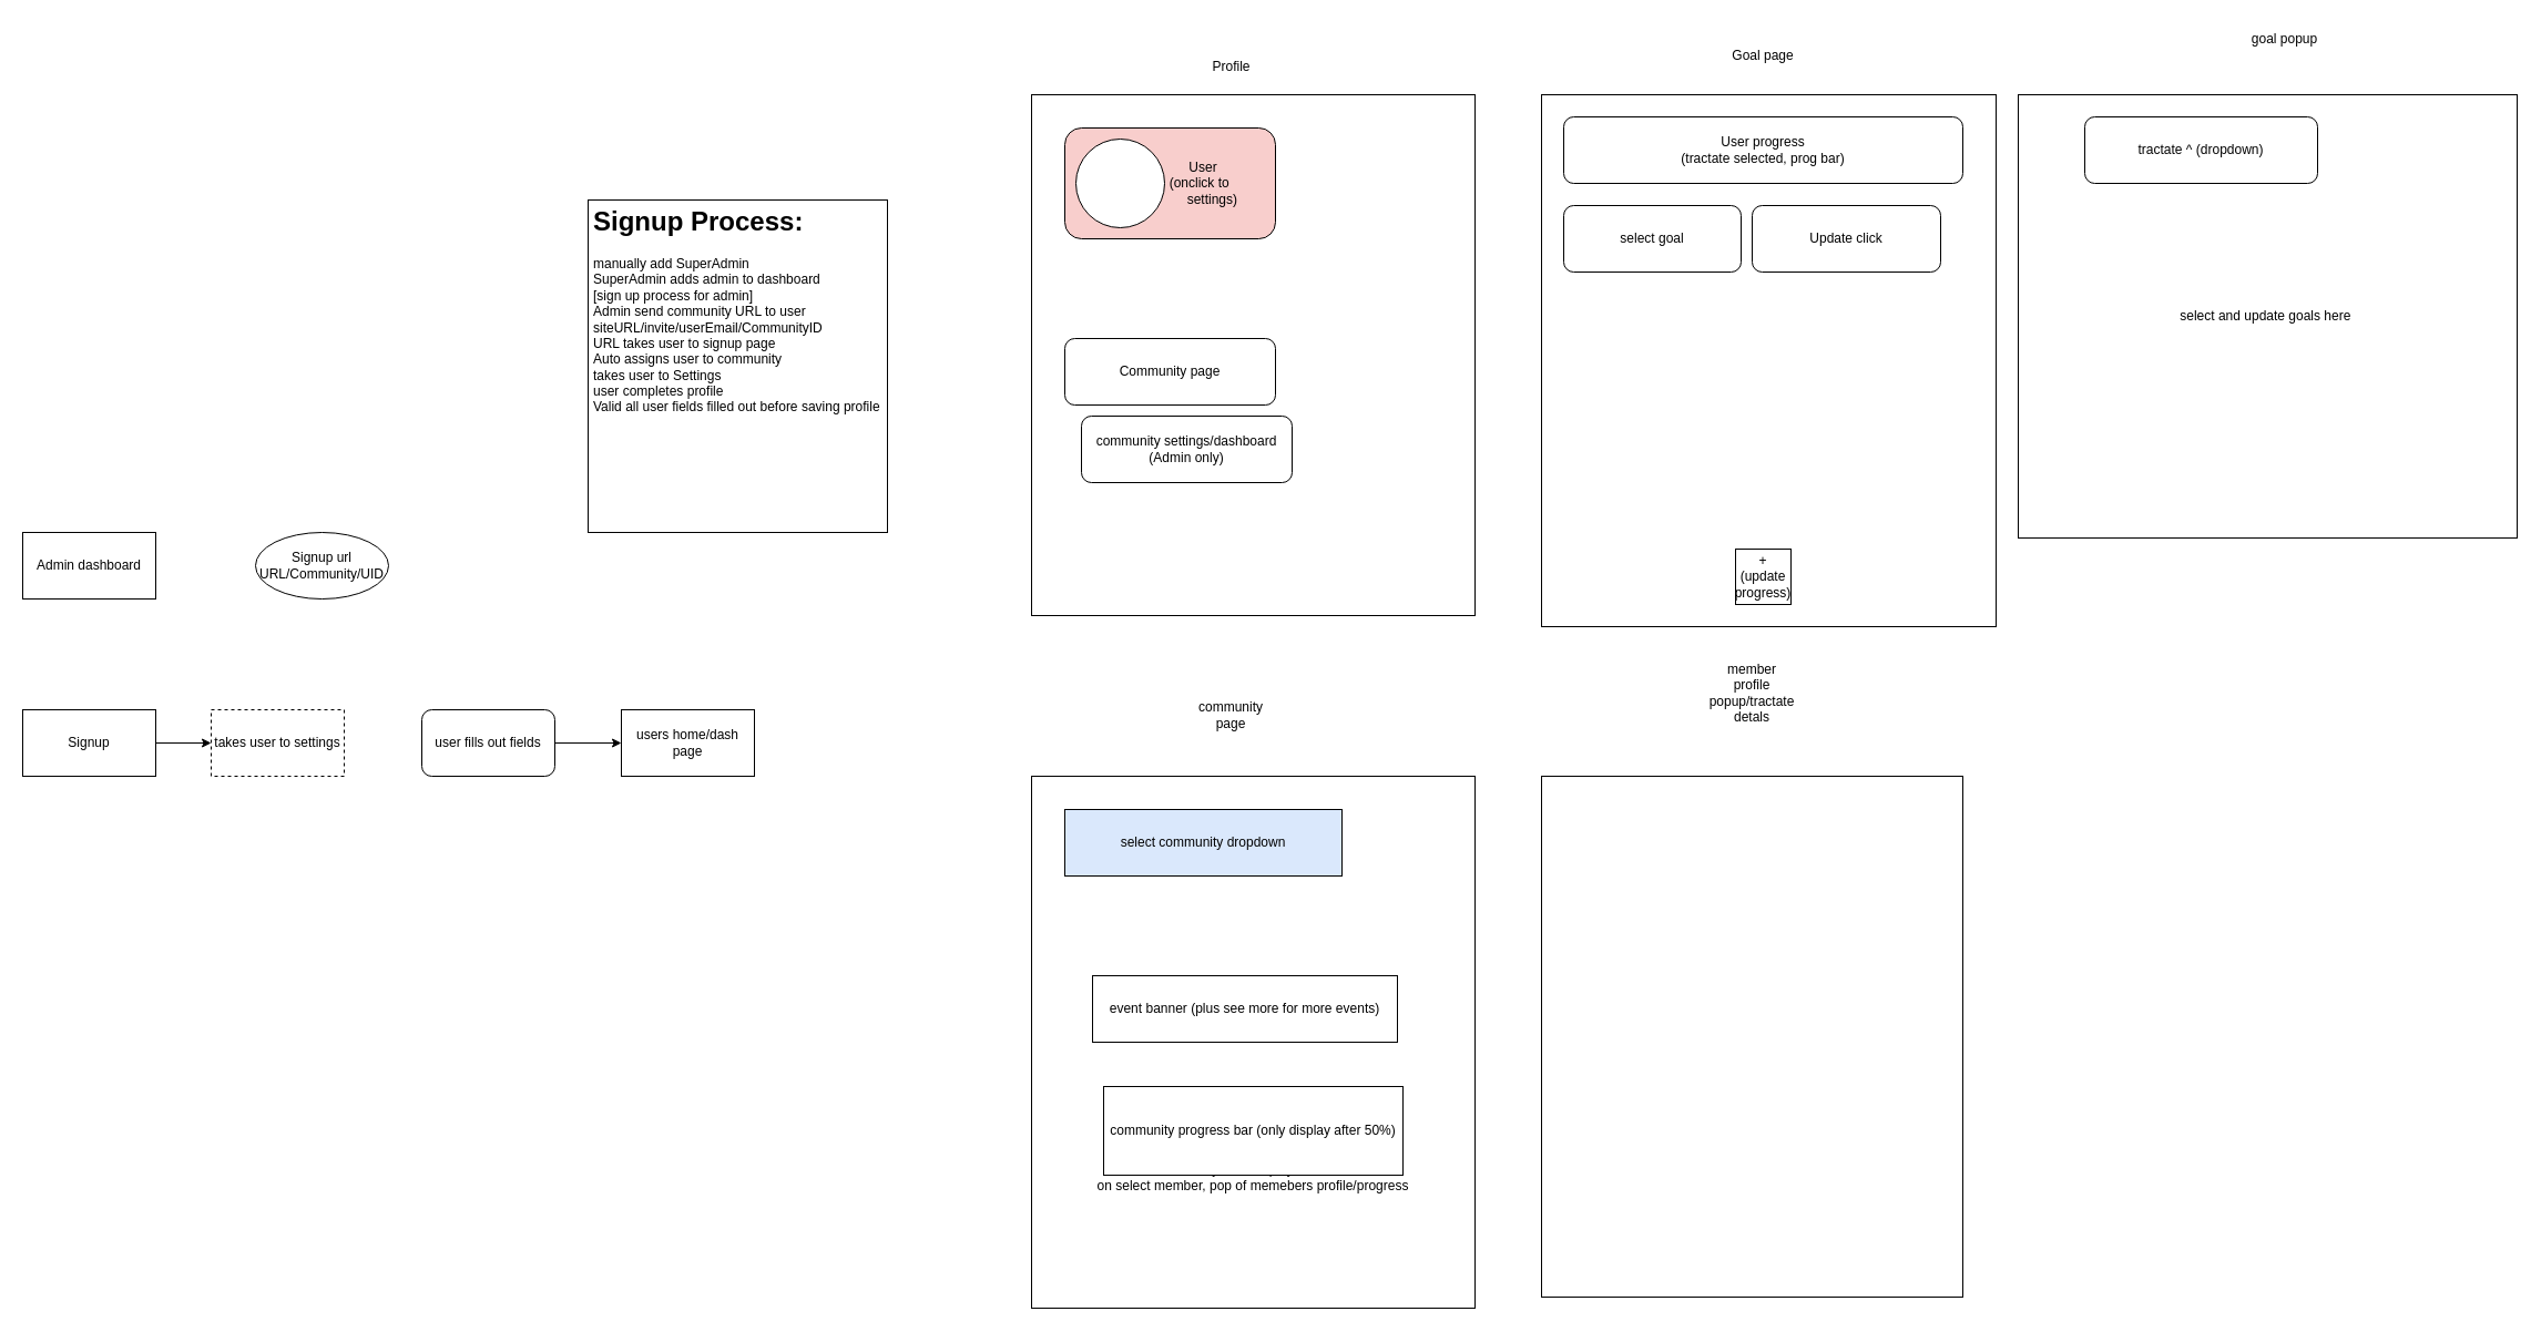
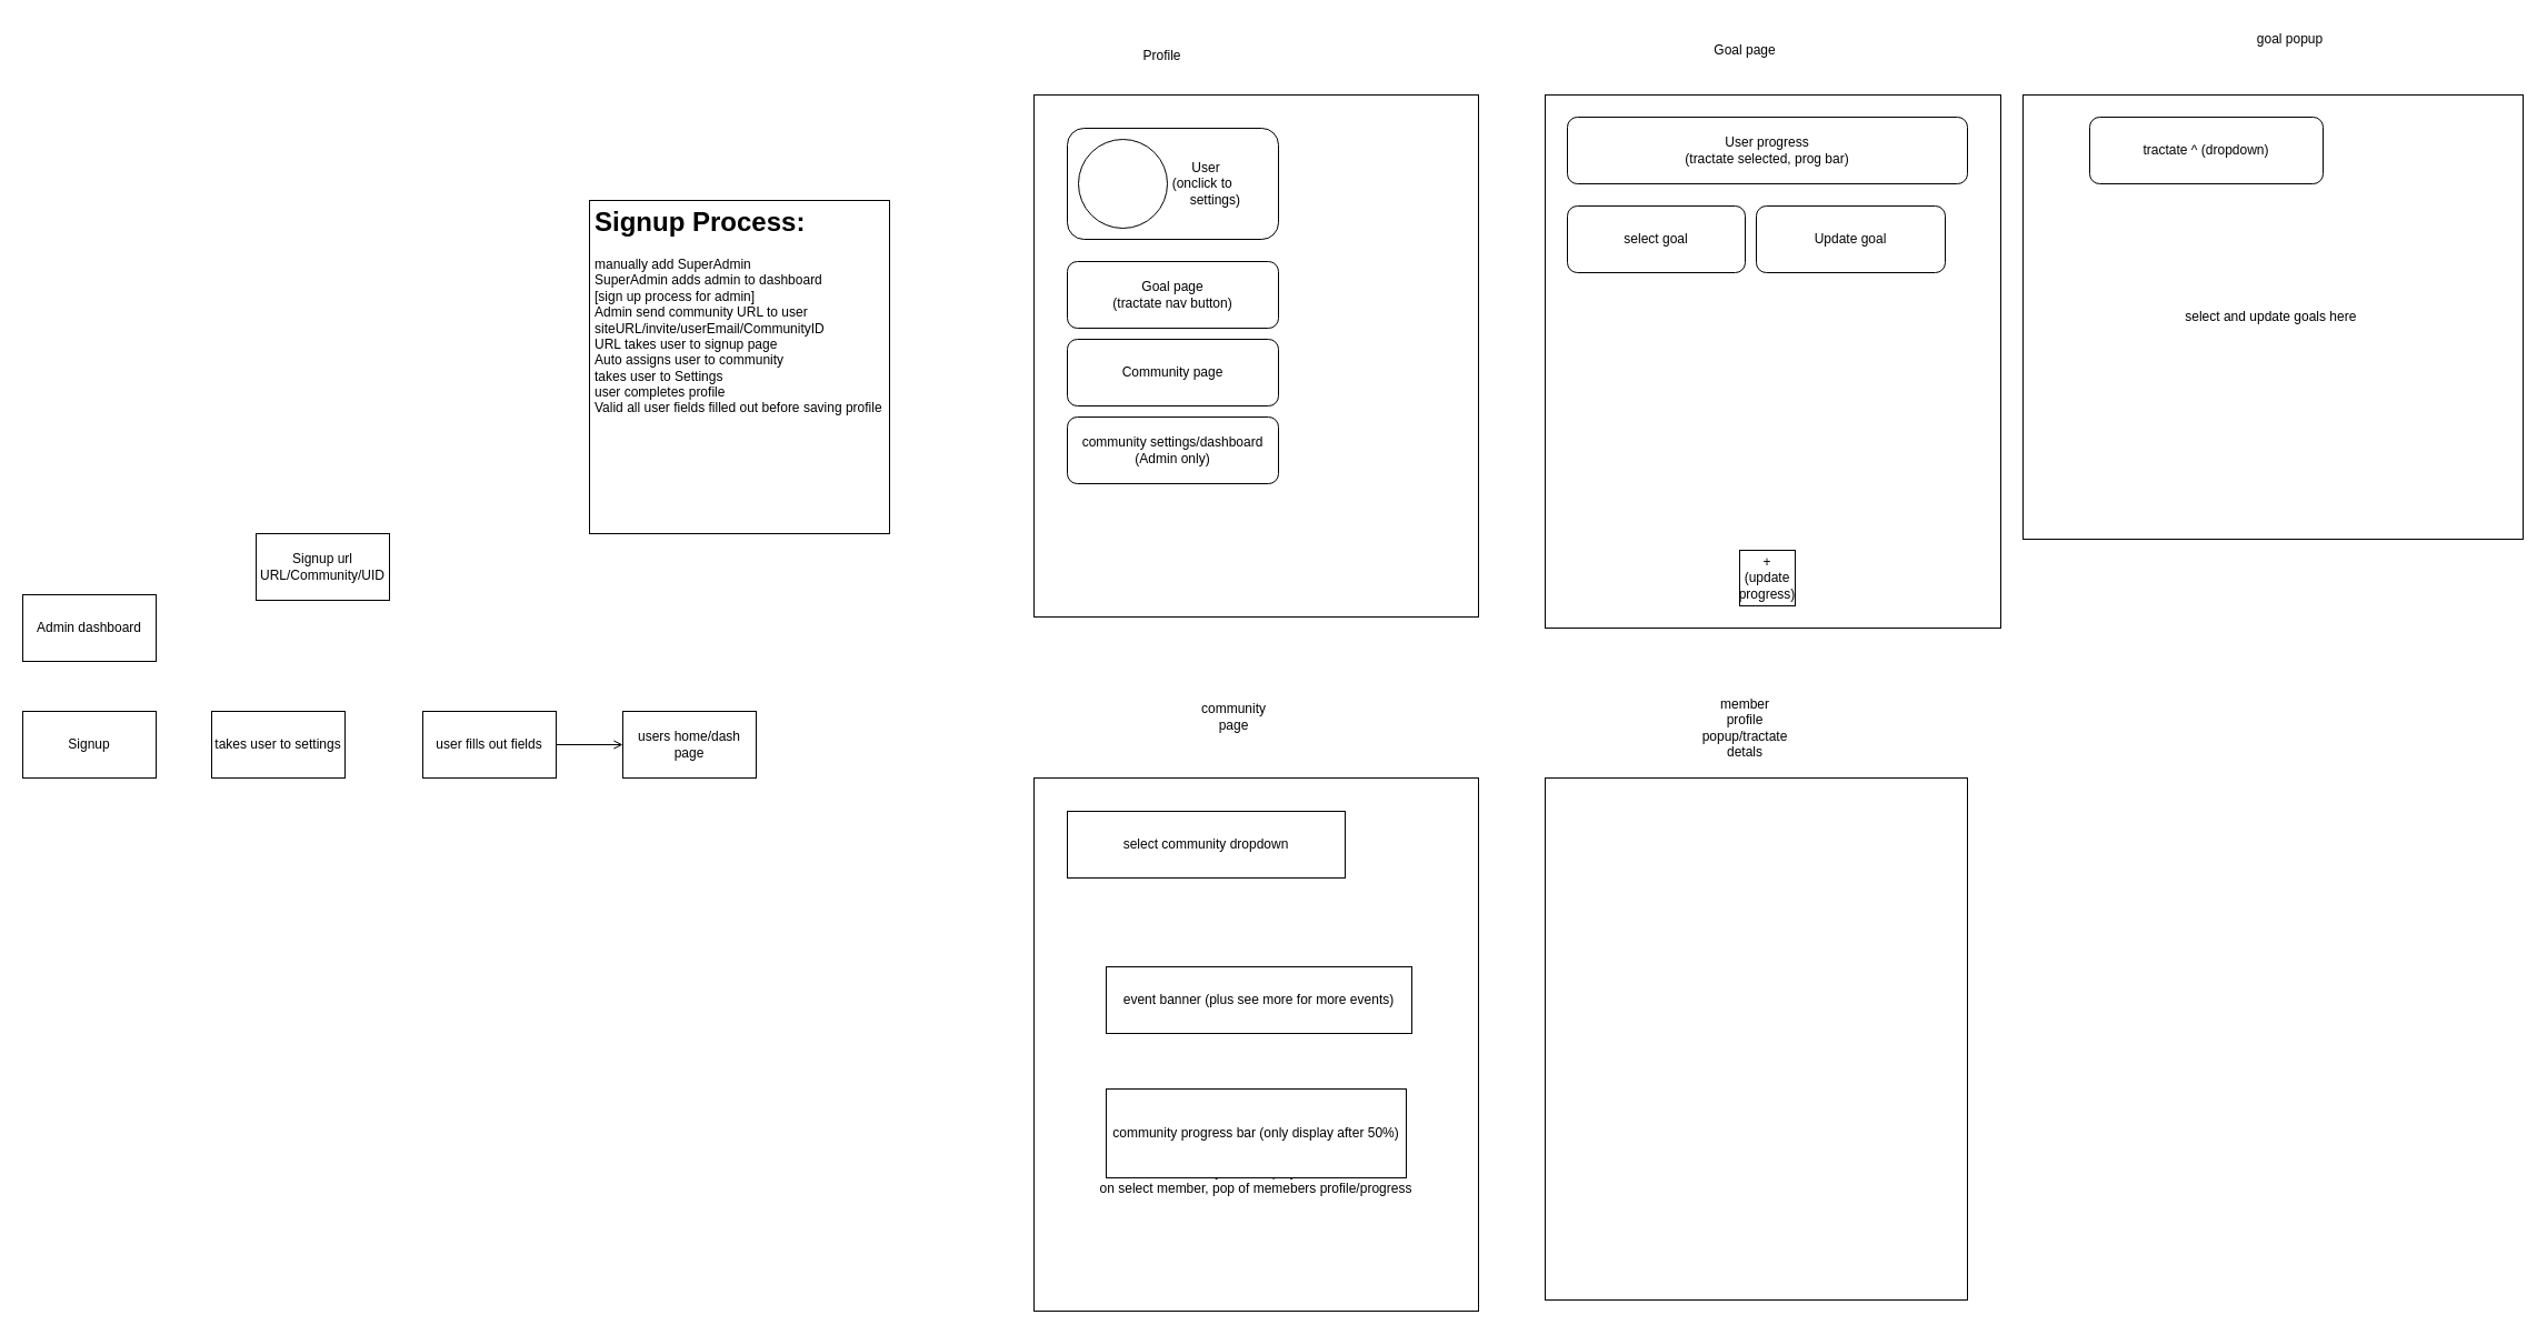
- <mxCell id="21" value="Goal page" style="text;html=1;strokeColor=none;fillColor=none;align=center;verticalAlign=middle;whiteSpace=wrap;rounded=0;" vertex="1" parent="1"><mxGeometry x="1560" y="35" width="60" height="30" as="geometry" /></mxCell>
+ <mxCell id="21" value="Goal page" style="text;html=1;strokeColor=none;fillColor=none;align=center;verticalAlign=middle;whiteSpace=wrap;rounded=0;" vertex="1" parent="1"><mxGeometry x="1540" y="30" width="60" height="30" as="geometry" /></mxCell>
- <mxCell id="20" value="Profile" style="text;html=1;align=center;verticalAlign=middle;resizable=0;points=[];autosize=1;strokeColor=none;fillColor=none;" vertex="1" parent="1"><mxGeometry x="1080" y="45" width="60" height="30" as="geometry" /></mxCell>
+ <mxCell id="20" value="Profile" style="text;html=1;align=center;verticalAlign=middle;resizable=0;points=[];autosize=1;strokeColor=none;fillColor=none;" vertex="1" parent="1"><mxGeometry x="1015" y="35" width="60" height="30" as="geometry" /></mxCell>
- <mxCell id="14" value="&amp;nbsp; &amp;nbsp; &amp;nbsp; &amp;nbsp; &amp;nbsp; &amp;nbsp; &amp;nbsp; &amp;nbsp; &amp;nbsp; User&lt;br&gt;&lt;span style=&quot;white-space: pre;&quot;&gt;&#09;&lt;span style=&quot;white-space: pre;&quot;&gt;&#09;&lt;/span&gt;&lt;/span&gt;(onclick to &lt;span style=&quot;white-space: pre;&quot;&gt;&#09;&lt;/span&gt;&lt;span style=&quot;white-space: pre;&quot;&gt;&#09;&lt;/span&gt;&lt;span style=&quot;white-space: pre;&quot;&gt;&#09;&lt;/span&gt;settings)&amp;nbsp;" style="rounded=1;whiteSpace=wrap;html=1;fillColor=#f8cecc;" vertex="1" parent="1"><mxGeometry x="960" y="115" width="190" height="100" as="geometry" /></mxCell>
+ <mxCell id="14" value="&amp;nbsp; &amp;nbsp; &amp;nbsp; &amp;nbsp; &amp;nbsp; &amp;nbsp; &amp;nbsp; &amp;nbsp; &amp;nbsp; User&lt;br&gt;&lt;span style=&quot;white-space: pre;&quot;&gt;&#09;&lt;span style=&quot;white-space: pre;&quot;&gt;&#09;&lt;/span&gt;&lt;/span&gt;(onclick to &lt;span style=&quot;white-space: pre;&quot;&gt;&#09;&lt;/span&gt;&lt;span style=&quot;white-space: pre;&quot;&gt;&#09;&lt;/span&gt;&lt;span style=&quot;white-space: pre;&quot;&gt;&#09;&lt;/span&gt;settings)&amp;nbsp;" style="rounded=1;whiteSpace=wrap;html=1;" vertex="1" parent="1"><mxGeometry x="960" y="115" width="190" height="100" as="geometry" /></mxCell>
- <mxCell id="28" value="Update click" style="rounded=1;whiteSpace=wrap;html=1;" vertex="1" parent="1"><mxGeometry x="1580" y="185" width="170" height="60" as="geometry" /></mxCell>
+ <mxCell id="28" value="Update goal" style="rounded=1;whiteSpace=wrap;html=1;" vertex="1" parent="1"><mxGeometry x="1580" y="185" width="170" height="60" as="geometry" /></mxCell>
+ <mxCell id="16" value="Goal page&lt;br&gt;(tractate nav button)&lt;br&gt;" style="rounded=1;whiteSpace=wrap;html=1;" vertex="1" parent="1"><mxGeometry x="960" y="235" width="190" height="60" as="geometry" /></mxCell>
- <mxCell id="18" value="community settings/dashboard&lt;br&gt;(Admin only)" style="rounded=1;whiteSpace=wrap;html=1;" vertex="1" parent="1"><mxGeometry x="975" y="375" width="190" height="60" as="geometry" /></mxCell>
+ <mxCell id="18" value="community settings/dashboard&lt;br&gt;(Admin only)" style="rounded=1;whiteSpace=wrap;html=1;" vertex="1" parent="1"><mxGeometry x="960" y="375" width="190" height="60" as="geometry" /></mxCell>
- <mxCell id="2" value="Admin dashboard" style="rounded=0;whiteSpace=wrap;html=1;" vertex="1" parent="1"><mxGeometry x="20" y="480" width="120" height="60" as="geometry" /></mxCell>
+ <mxCell id="2" value="Admin dashboard" style="rounded=0;whiteSpace=wrap;html=1;" vertex="1" parent="1"><mxGeometry x="20" y="535" width="120" height="60" as="geometry" /></mxCell>
- <mxCell id="6" value="Signup url&lt;br&gt;URL/Community/UID" style="ellipse;whiteSpace=wrap;html=1;" vertex="1" parent="1"><mxGeometry x="230" y="480" width="120" height="60" as="geometry" /></mxCell>
+ <mxCell id="6" value="Signup url&lt;br&gt;URL/Community/UID" style="rounded=0;whiteSpace=wrap;html=1;" vertex="1" parent="1"><mxGeometry x="230" y="480" width="120" height="60" as="geometry" /></mxCell>
- <mxCell id="34" value="member profile popup/tractate detals" style="text;html=1;strokeColor=none;fillColor=none;align=center;verticalAlign=middle;whiteSpace=wrap;rounded=0;" vertex="1" parent="1"><mxGeometry x="1550" y="610" width="60" height="30" as="geometry" /></mxCell>
+ <mxCell id="34" value="member profile popup/tractate detals" style="text;html=1;strokeColor=none;fillColor=none;align=center;verticalAlign=middle;whiteSpace=wrap;rounded=0;" vertex="1" parent="1"><mxGeometry x="1540" y="640" width="60" height="30" as="geometry" /></mxCell>
- <mxCell id="3" style="edgeStyle=none;html=1;exitX=1;exitY=0.5;exitDx=0;exitDy=0;" edge="1" parent="1" source="4" target="5"><mxGeometry relative="1" as="geometry" /></mxCell>
- <mxCell id="5" value="takes user to settings" style="rounded=0;whiteSpace=wrap;html=1;dashed=1;" vertex="1" parent="1"><mxGeometry x="190" y="640" width="120" height="60" as="geometry" /></mxCell>
+ <mxCell id="5" value="takes user to settings" style="rounded=0;whiteSpace=wrap;html=1;" vertex="1" parent="1"><mxGeometry x="190" y="640" width="120" height="60" as="geometry" /></mxCell>
- <mxCell id="11" value="user fills out fields" style="whiteSpace=wrap;html=1;rounded=1;" vertex="1" parent="1"><mxGeometry x="380" y="640" width="120" height="60" as="geometry" /></mxCell>
+ <mxCell id="11" value="user fills out fields" style="whiteSpace=wrap;html=1;rounded=0;" vertex="1" parent="1"><mxGeometry x="380" y="640" width="120" height="60" as="geometry" /></mxCell>
- <mxCell id="10" value="" style="edgeStyle=none;html=1;" edge="1" parent="1" source="11" target="12"><mxGeometry relative="1" as="geometry" /></mxCell>
+ <mxCell id="10" value="" style="edgeStyle=none;html=1;endArrow=open;" edge="1" parent="1" source="11" target="12"><mxGeometry relative="1" as="geometry" /></mxCell>
- <mxCell id="30" value="select community dropdown" style="rounded=0;whiteSpace=wrap;html=1;fillColor=#dae8fc;" vertex="1" parent="1"><mxGeometry x="960" y="730" width="250" height="60" as="geometry" /></mxCell>
+ <mxCell id="30" value="select community dropdown" style="rounded=0;whiteSpace=wrap;html=1;" vertex="1" parent="1"><mxGeometry x="960" y="730" width="250" height="60" as="geometry" /></mxCell>
- <mxCell id="35" value="event banner (plus see more for more events)" style="rounded=0;whiteSpace=wrap;html=1;" vertex="1" parent="1"><mxGeometry x="985" y="880" width="275" height="60" as="geometry" /></mxCell>
+ <mxCell id="35" value="event banner (plus see more for more events)" style="rounded=0;whiteSpace=wrap;html=1;" vertex="1" parent="1"><mxGeometry x="995" y="870" width="275" height="60" as="geometry" /></mxCell>
